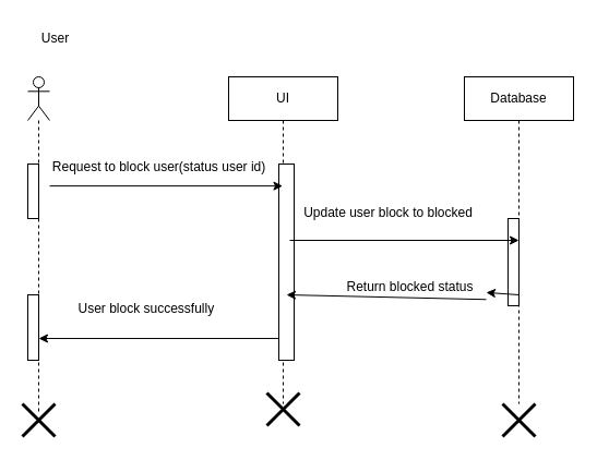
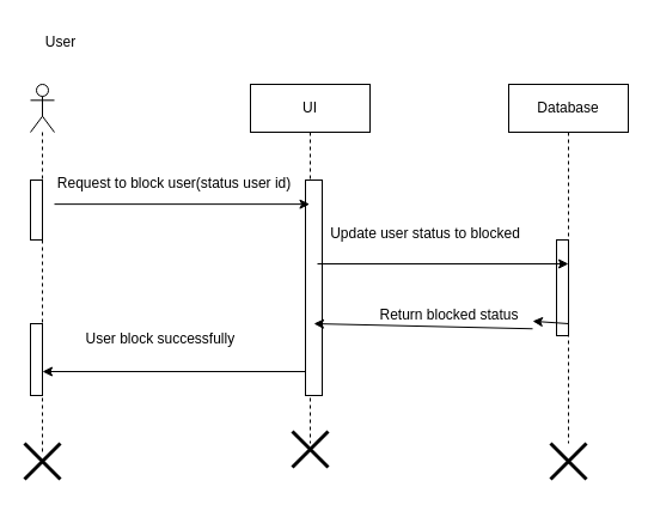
- <mxCell id="2" value="Update user block to blocked" style="text;html=1;align=center;verticalAlign=middle;resizable=0;points=[];autosize=1;strokeColor=none;fillColor=none;" parent="1" vertex="1"><mxGeometry x="265" y="180" width="180" height="30" as="geometry" /></mxCell>
+ <mxCell id="2" value="Update user status to blocked" style="text;html=1;align=center;verticalAlign=middle;resizable=0;points=[];autosize=1;strokeColor=none;fillColor=none;" parent="1" vertex="1"><mxGeometry x="265" y="180" width="180" height="30" as="geometry" /></mxCell>
